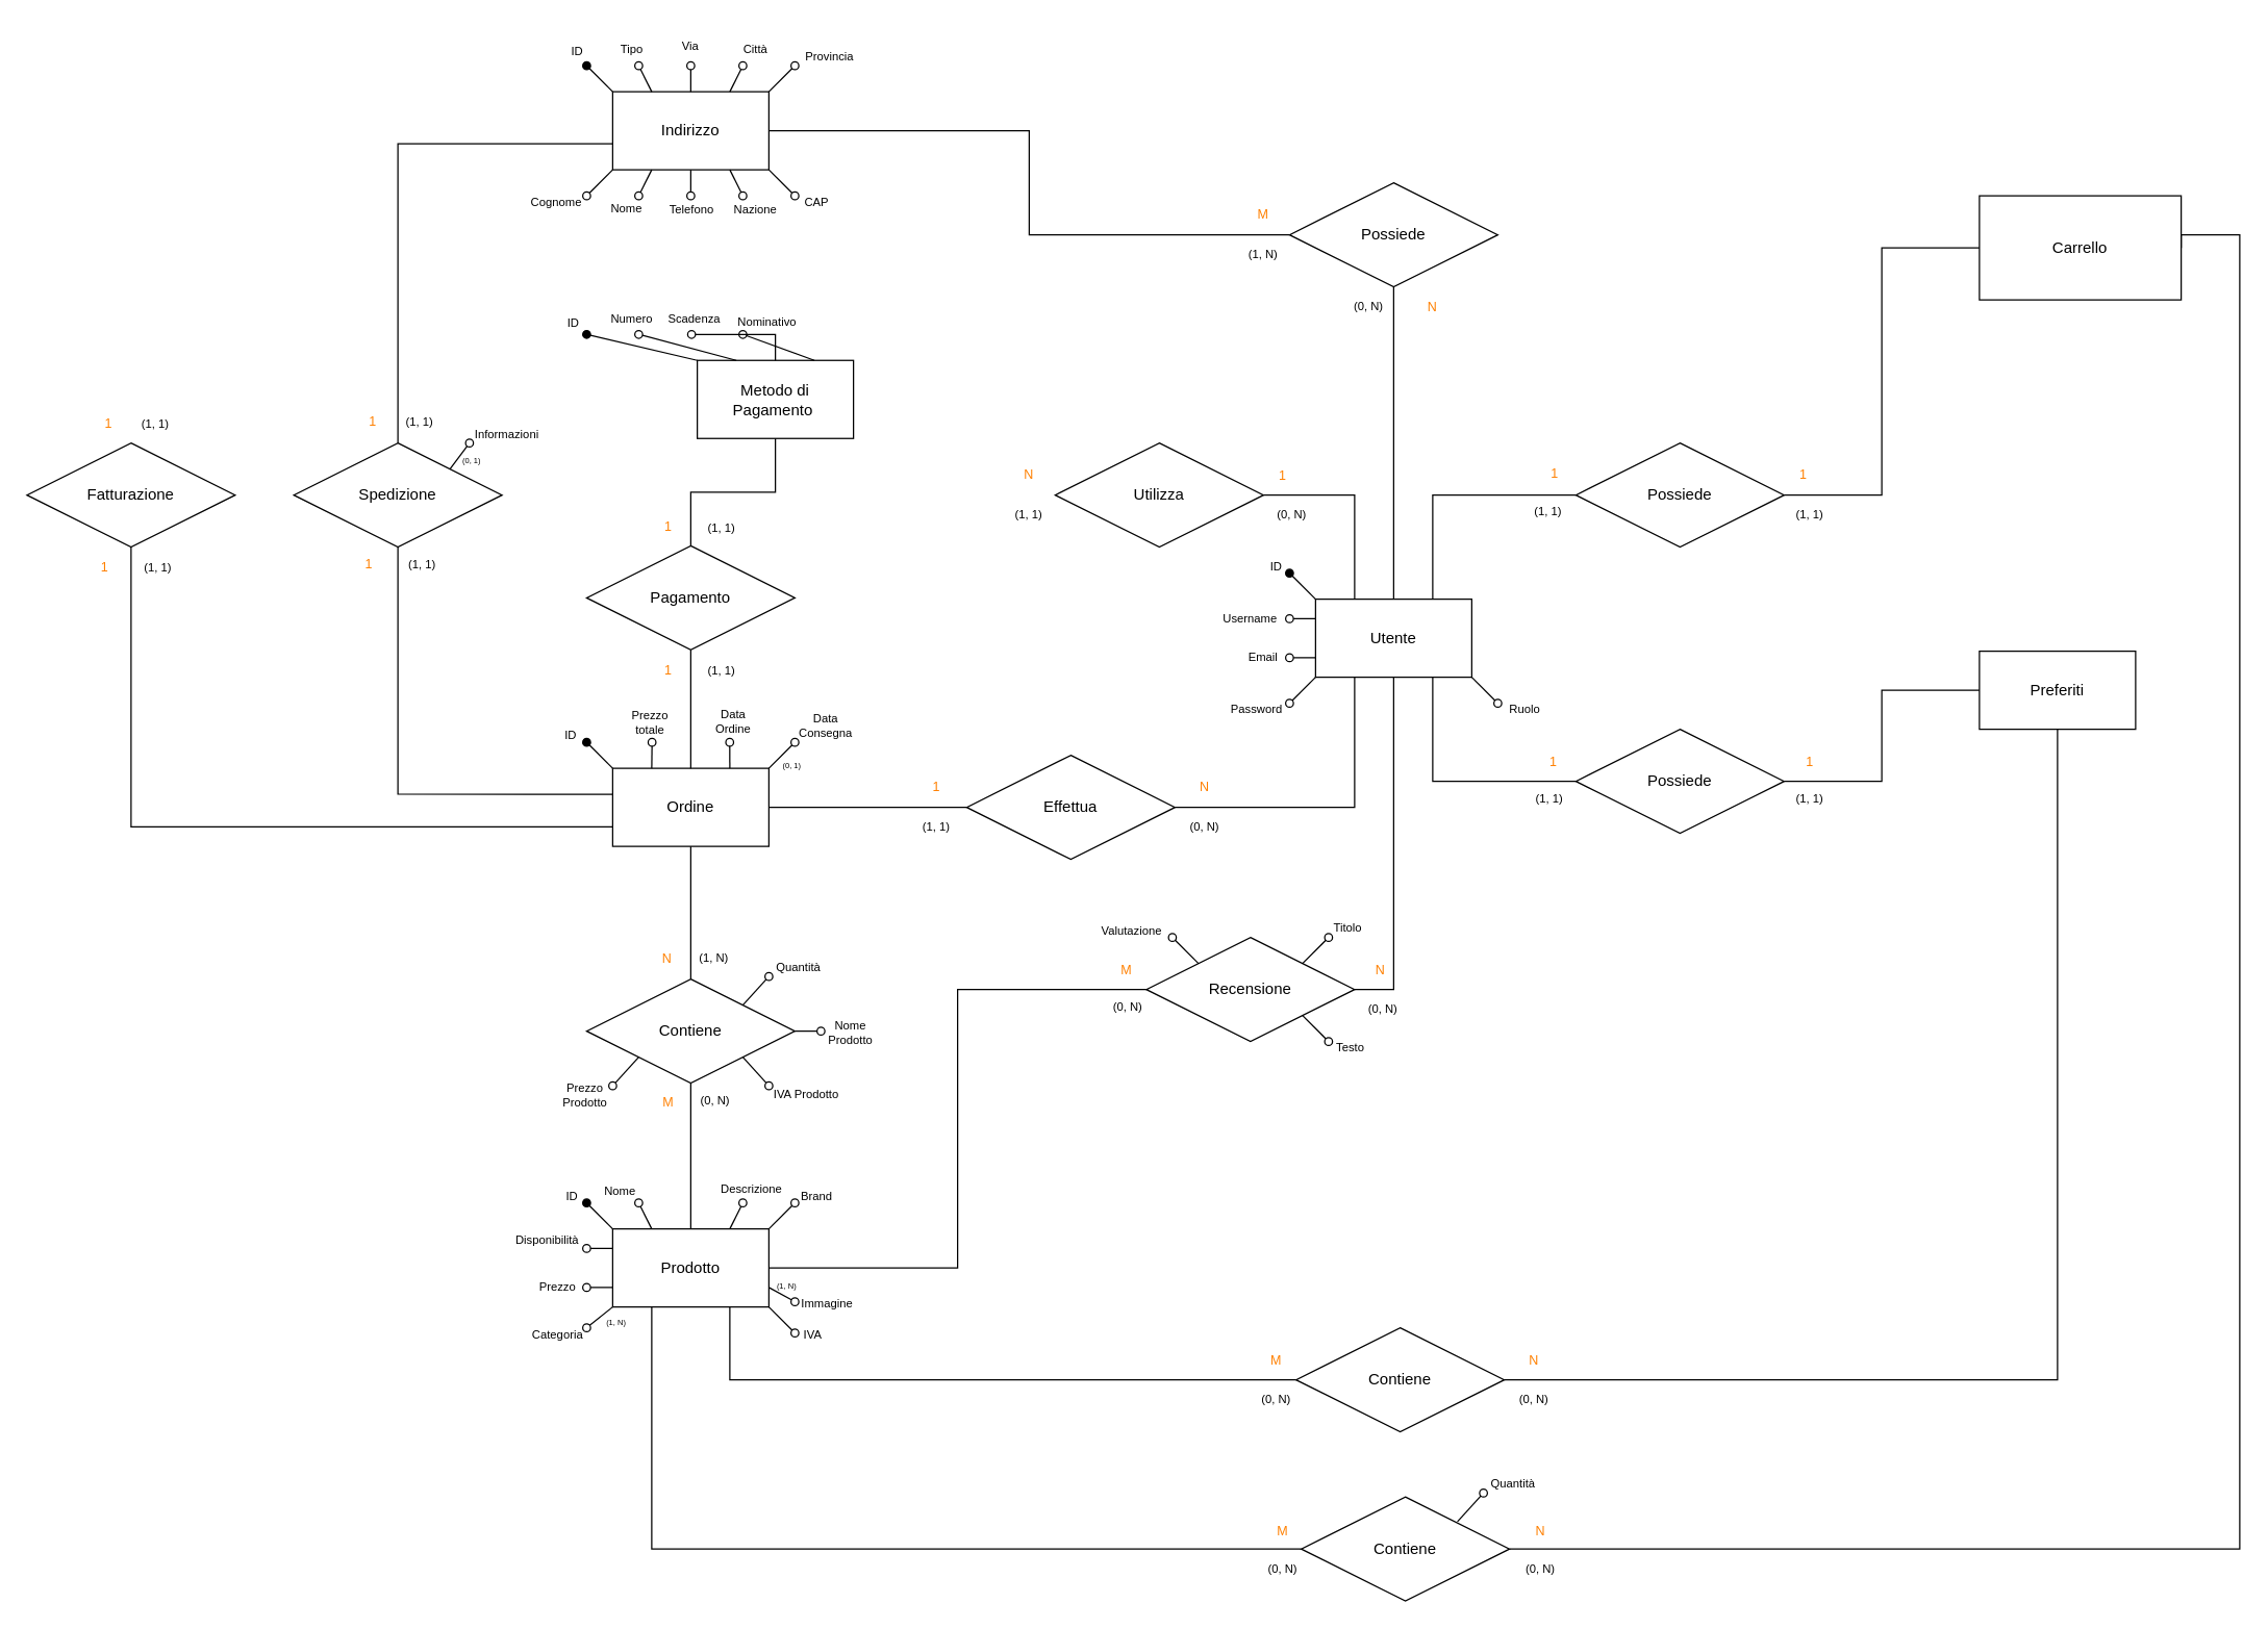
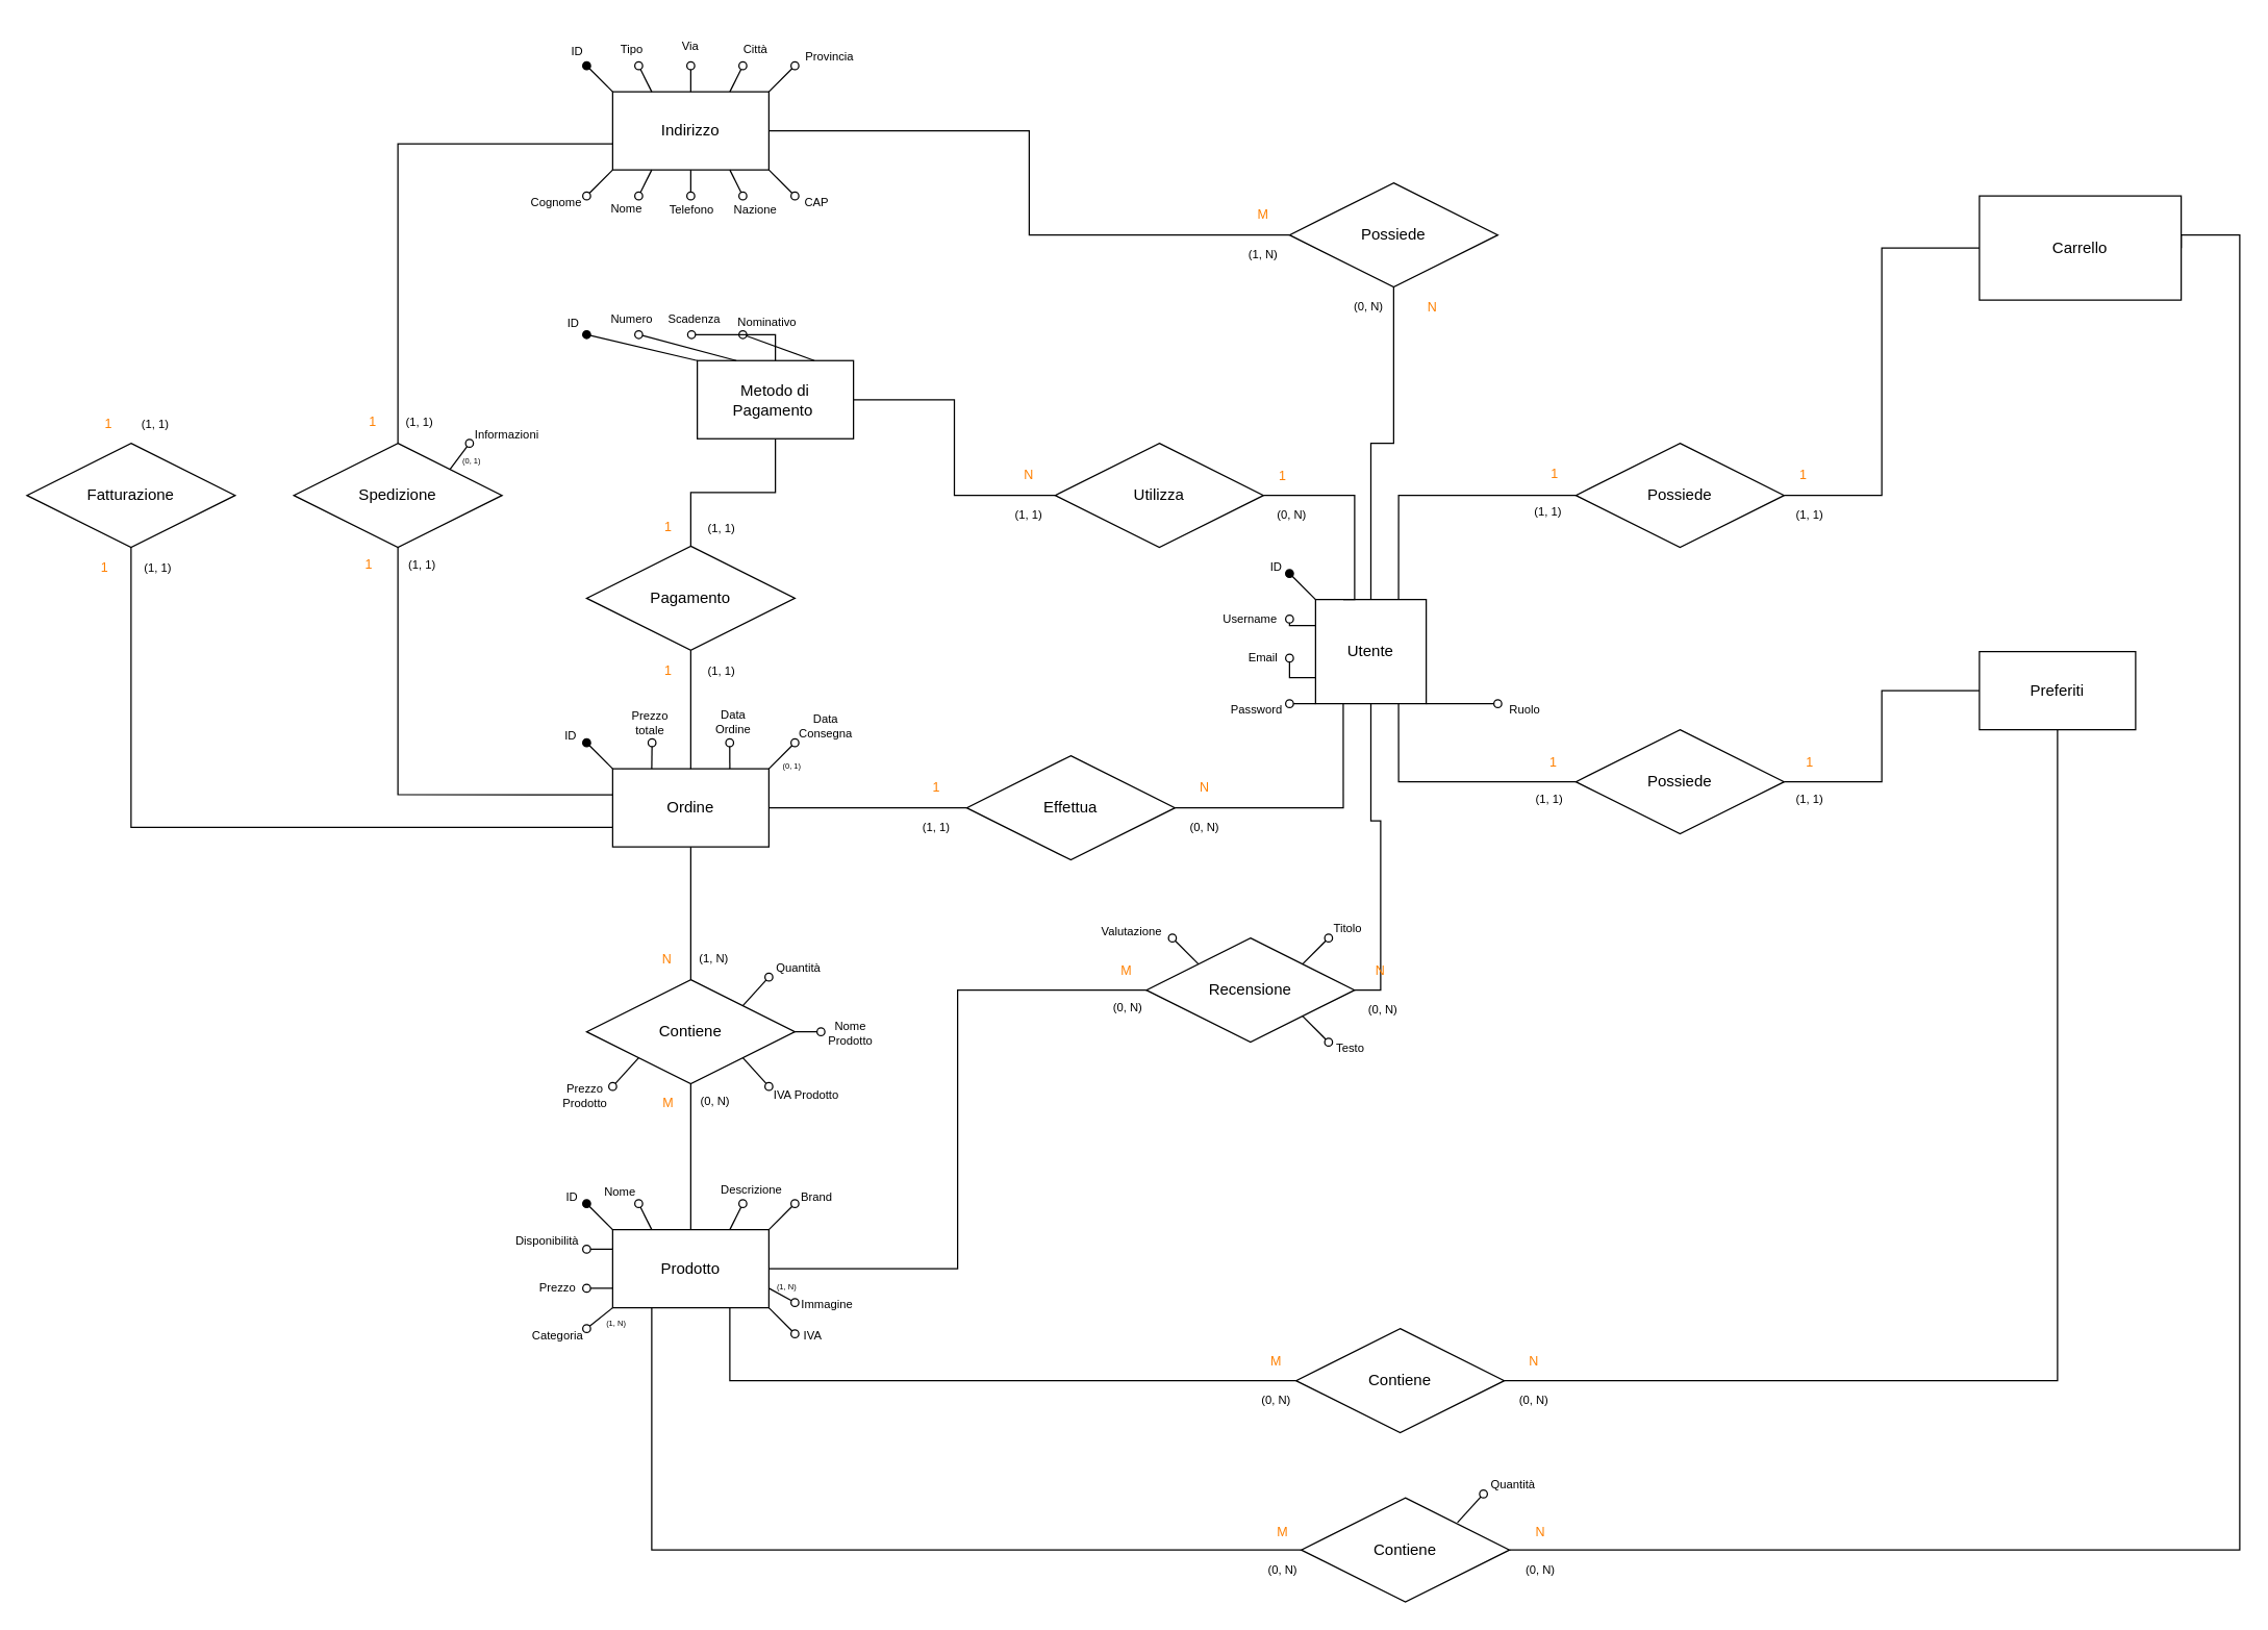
+ <mxCell id="35" style="edgeStyle=orthogonalEdgeStyle;rounded=0;orthogonalLoop=1;jettySize=auto;html=1;exitX=0;exitY=0.5;exitDx=0;exitDy=0;entryX=1;entryY=0.5;entryDx=0;entryDy=0;endArrow=none;startFill=0;" parent="1" source="36" target="41" edge="1"><mxGeometry relative="1" as="geometry" /></mxCell>
- <mxCell id="11" value="Utente" style="rounded=0;whiteSpace=wrap;html=1;fillColor=none;" parent="1" vertex="1"><mxGeometry x="1010" y="460" width="120" height="60" as="geometry" /></mxCell>
+ <mxCell id="11" value="Utente" style="rounded=0;whiteSpace=wrap;html=1;fillColor=none;" parent="1" vertex="1"><mxGeometry x="1010" y="460" width="85" height="80" as="geometry" /></mxCell>
